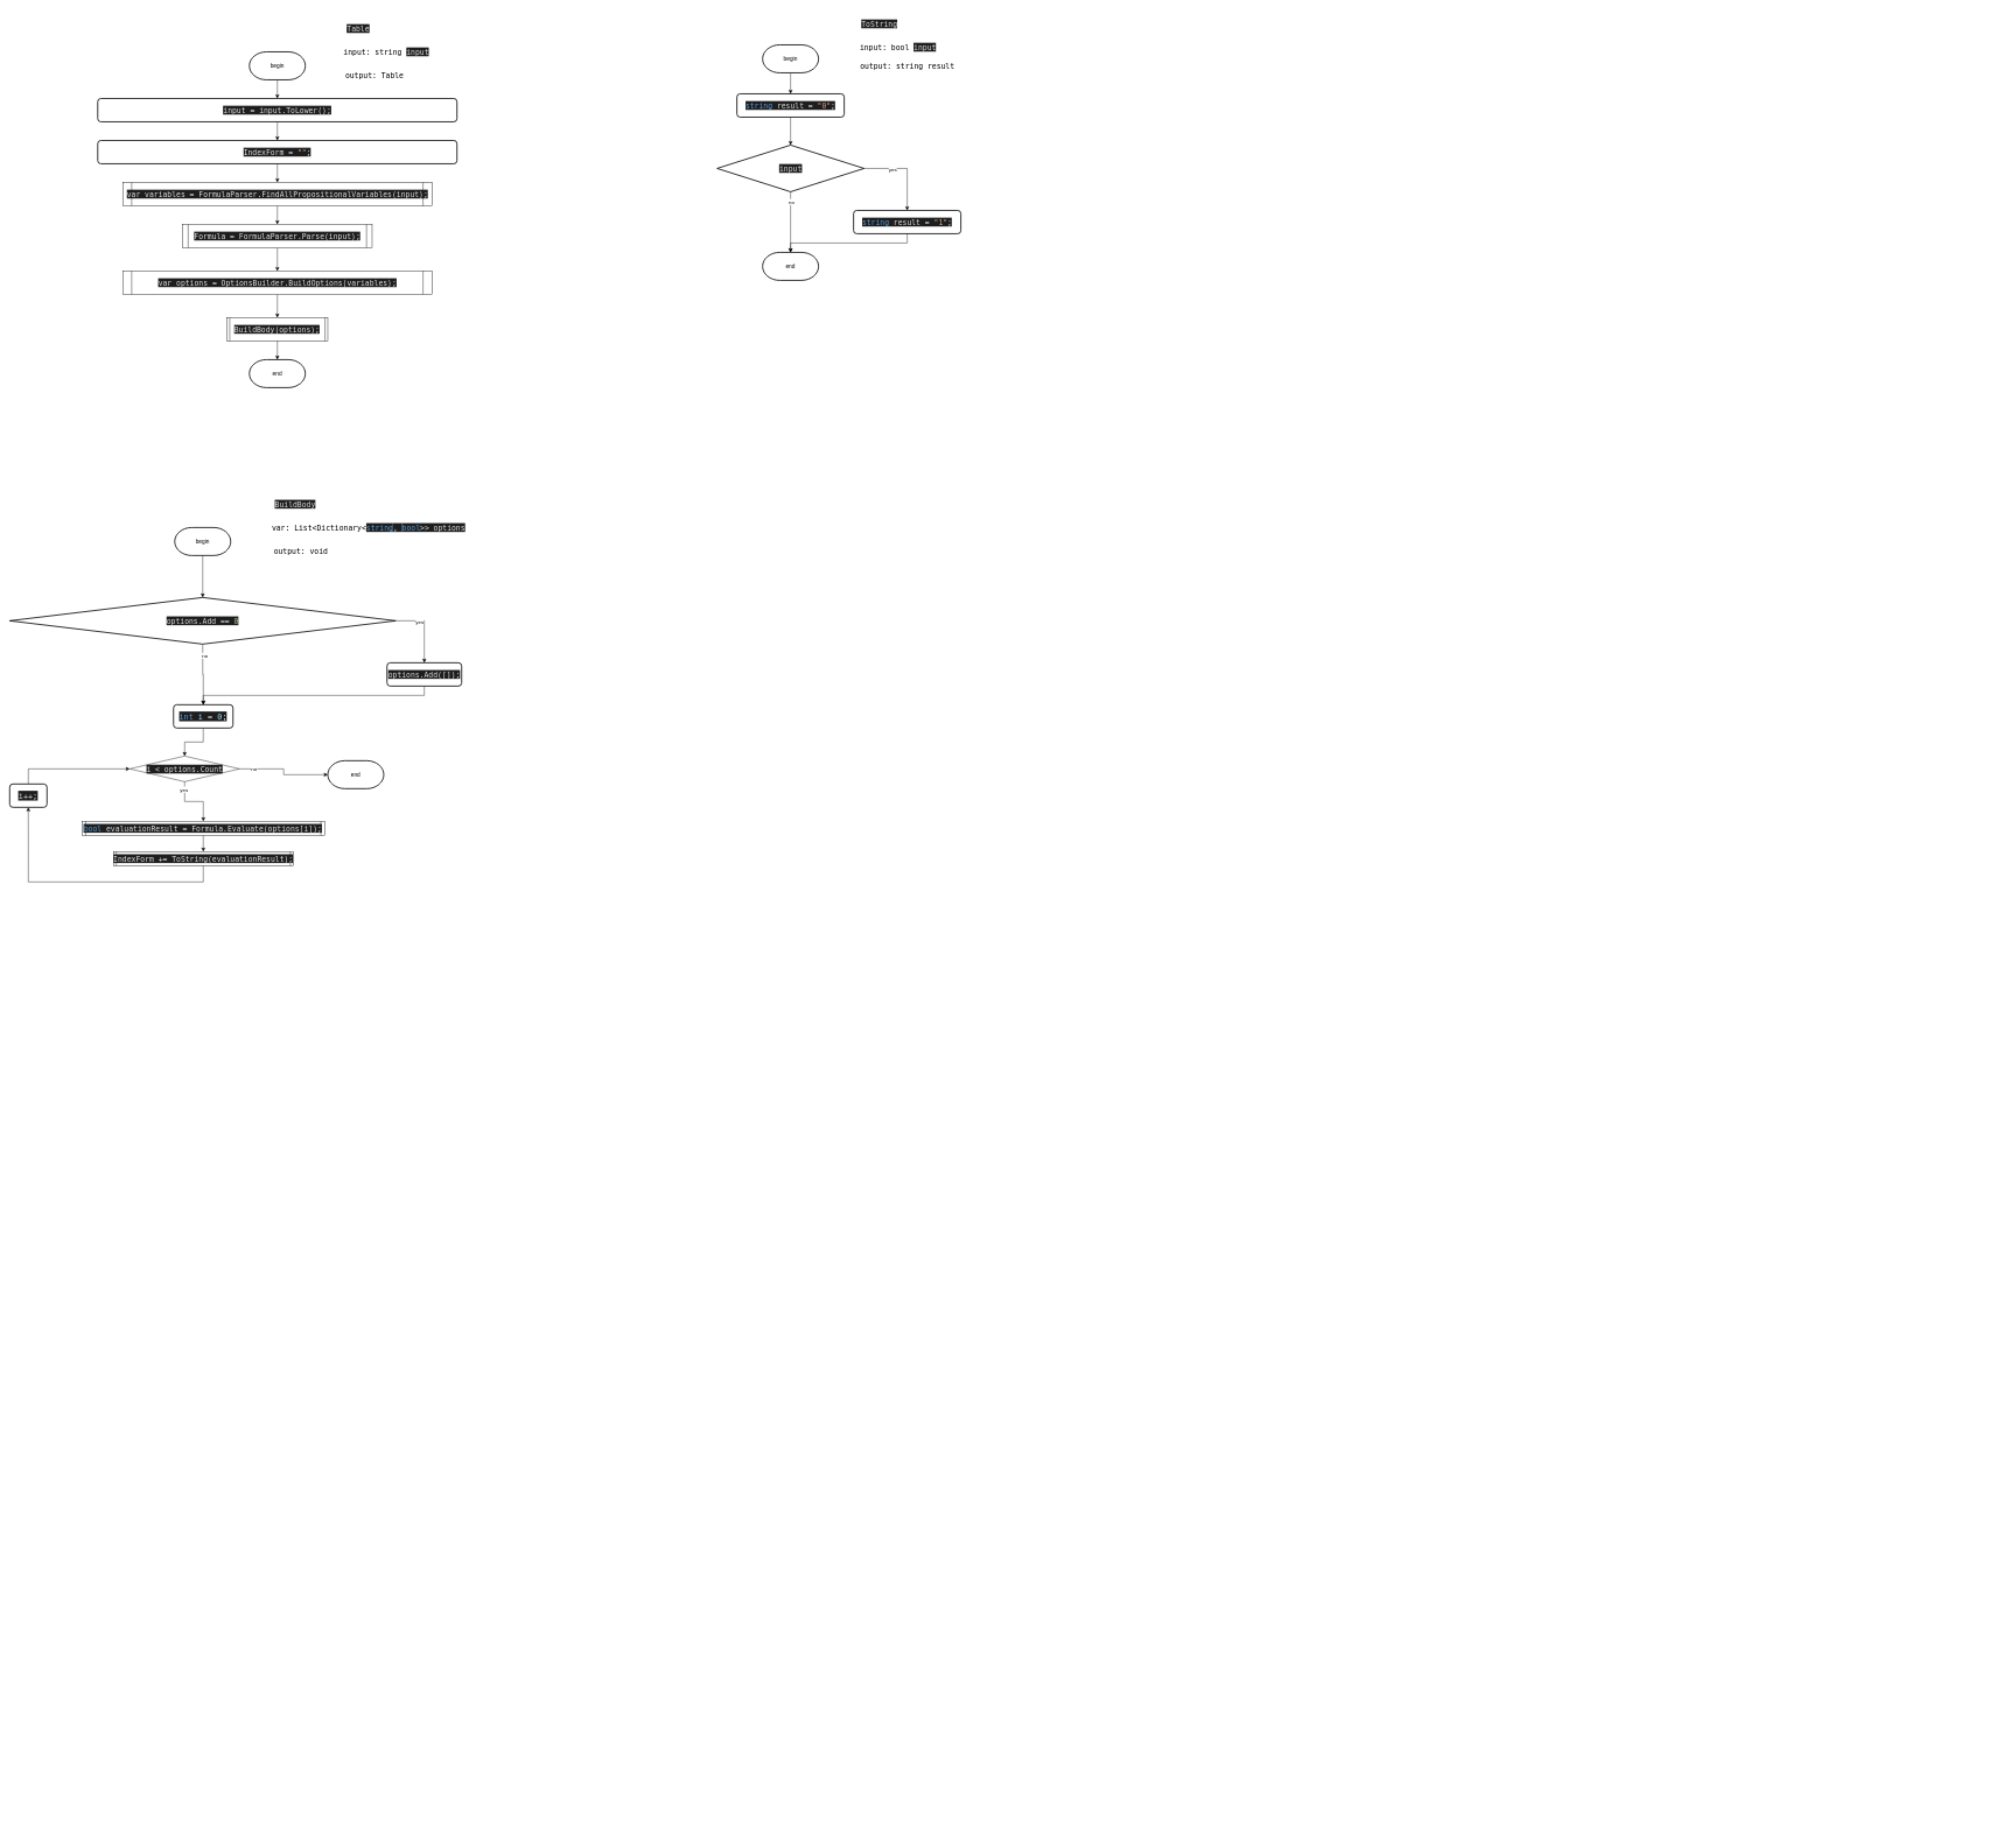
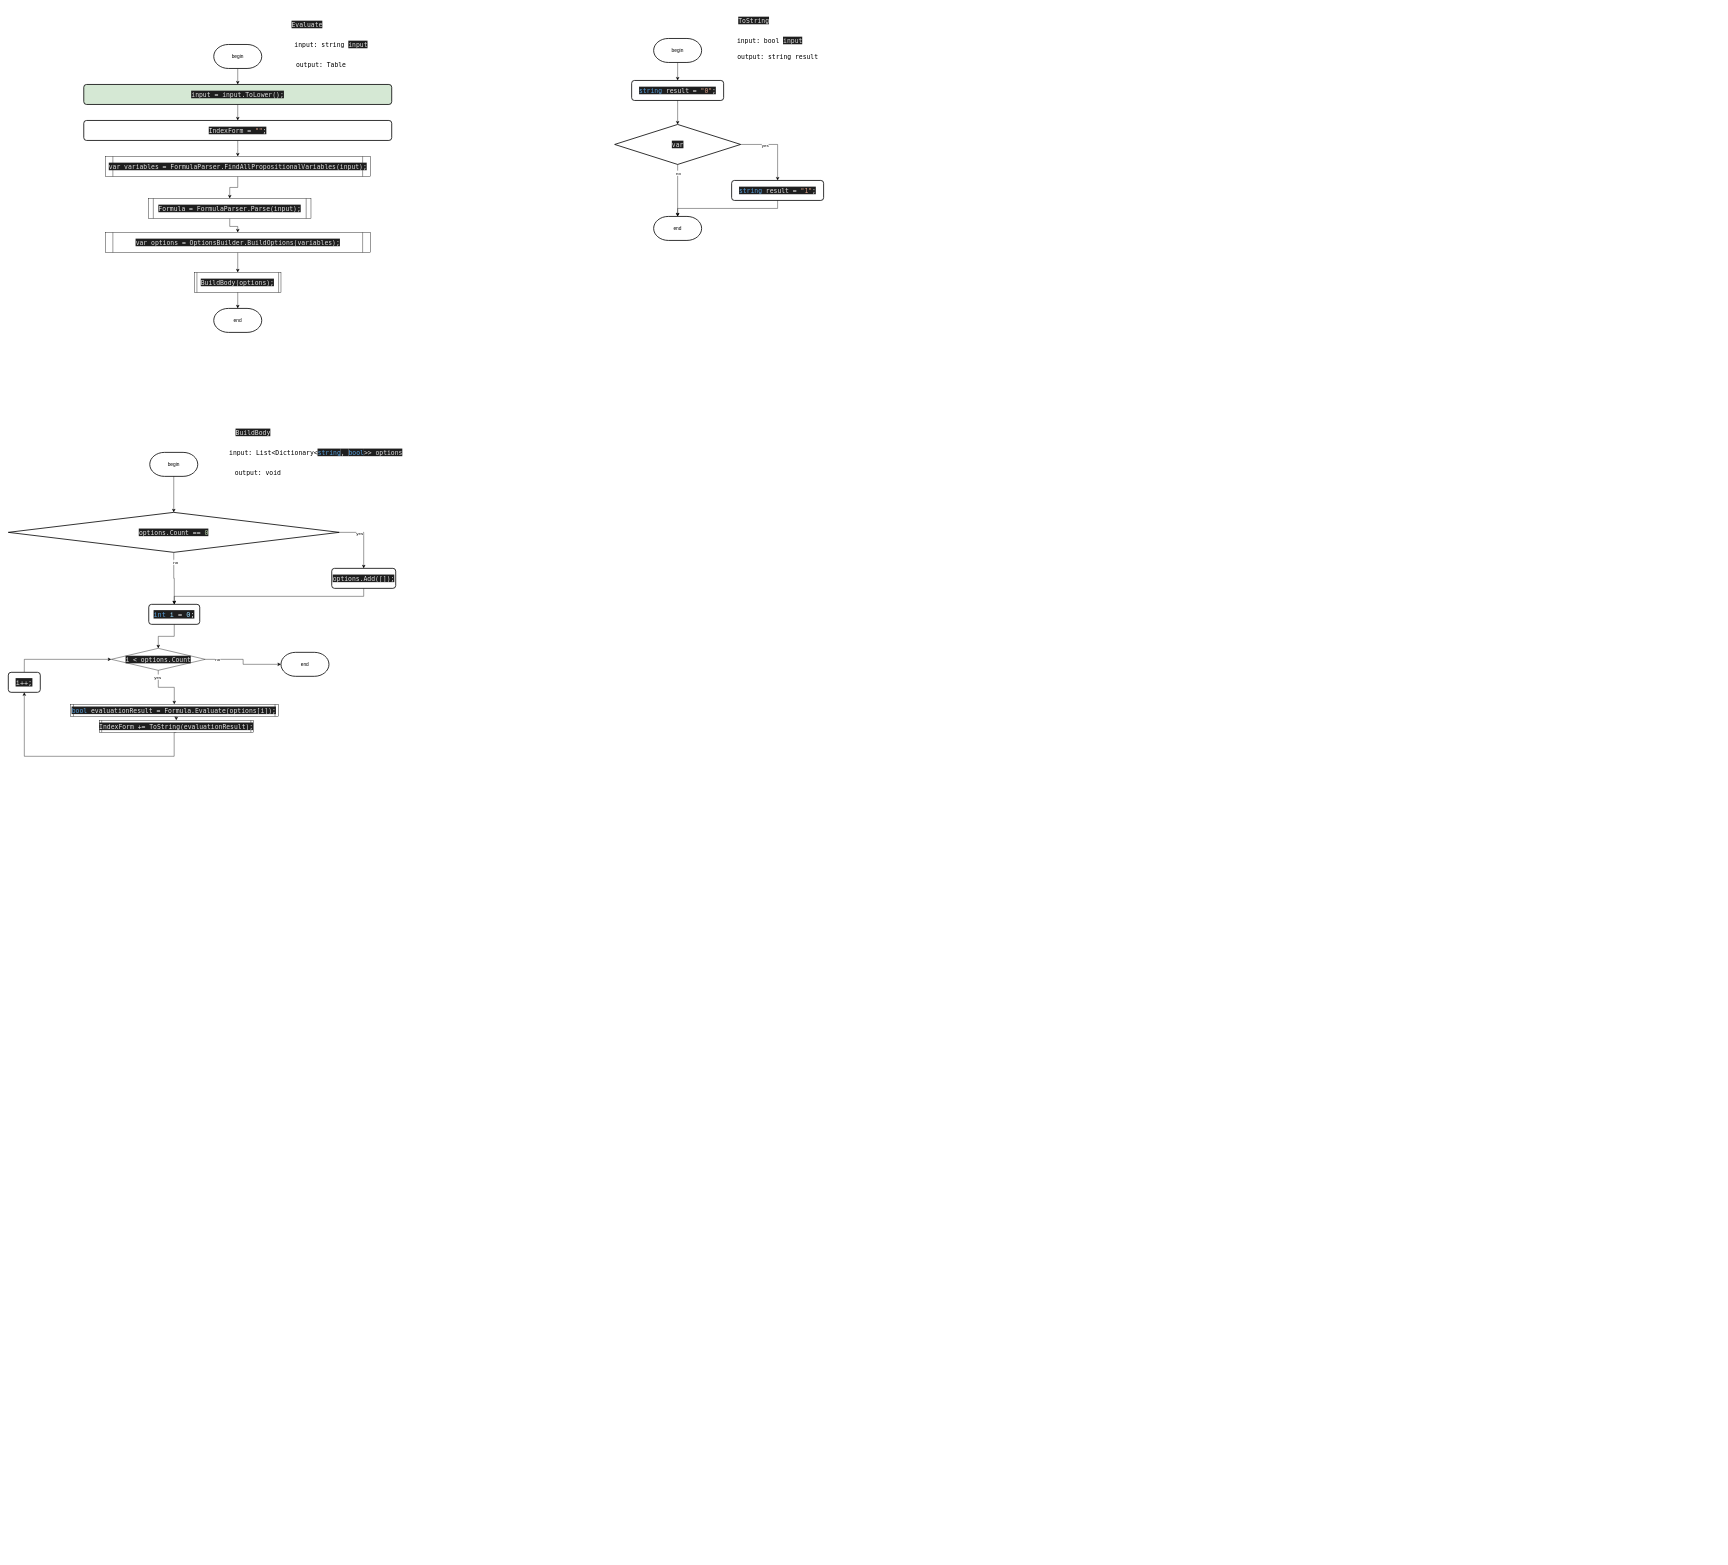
- <mxCell id="11" value="&lt;pre style=&quot;font-family: &amp;quot;JetBrains Mono&amp;quot;, monospace; font-size: 12pt;&quot;&gt;&lt;div style=&quot;background-color:#1e1e1e;color:#dcdcdc&quot;&gt;&lt;pre style=&quot;font-family:'JetBrains Mono',monospace;font-size:12.0pt;&quot;&gt;Table&lt;/pre&gt;&lt;/div&gt;&lt;/pre&gt;" style="text;html=1;align=center;verticalAlign=middle;resizable=0;points=[];autosize=1;strokeColor=none;fillColor=none;" vertex="1" parent="1"><mxGeometry x="731.5" y="30" width="70" height="60" as="geometry" /></mxCell>
+ <mxCell id="11" value="&lt;pre style=&quot;font-family: &amp;quot;JetBrains Mono&amp;quot;, monospace; font-size: 12pt;&quot;&gt;&lt;div style=&quot;background-color:#1e1e1e;color:#dcdcdc&quot;&gt;&lt;pre style=&quot;font-family:'JetBrains Mono',monospace;font-size:12.0pt;&quot;&gt;Evaluate&lt;/pre&gt;&lt;/div&gt;&lt;/pre&gt;" style="text;html=1;align=center;verticalAlign=middle;resizable=0;points=[];autosize=1;strokeColor=none;fillColor=none;" vertex="1" parent="1"><mxGeometry x="731.5" y="30" width="70" height="60" as="geometry" /></mxCell>
- <mxCell id="15" value="&lt;div style=&quot;background-color: rgb(30, 30, 30); color: rgb(220, 220, 220);&quot;&gt;&lt;pre style=&quot;font-family:'JetBrains Mono',monospace;font-size:12.0pt;&quot;&gt;&lt;pre style=&quot;font-family:'JetBrains Mono',monospace;font-size:12.0pt;&quot;&gt;&lt;pre style=&quot;font-family:'JetBrains Mono',monospace;font-size:12.0pt;&quot;&gt;&lt;pre style=&quot;font-family:'JetBrains Mono',monospace;font-size:12.0pt;&quot;&gt;&lt;pre style=&quot;font-family:'JetBrains Mono',monospace;font-size:12.0pt;&quot;&gt;&lt;pre style=&quot;font-family:'JetBrains Mono',monospace;font-size:12.0pt;&quot;&gt;&lt;pre style=&quot;font-family:'JetBrains Mono',monospace;font-size:12.0pt;&quot;&gt;&lt;div&gt;&lt;pre style=&quot;font-family:'JetBrains Mono',monospace;font-size:12.0pt;&quot;&gt;input = input.ToLower();&lt;/pre&gt;&lt;/div&gt;&lt;/pre&gt;&lt;/pre&gt;&lt;/pre&gt;&lt;/pre&gt;&lt;/pre&gt;&lt;/pre&gt;&lt;/pre&gt;&lt;/div&gt;" style="rounded=1;whiteSpace=wrap;html=1;absoluteArcSize=1;arcSize=14;strokeWidth=2;" vertex="1" parent="1"><mxGeometry x="209" y="210" width="770" height="50" as="geometry" /></mxCell>
+ <mxCell id="15" value="&lt;div style=&quot;background-color: rgb(30, 30, 30); color: rgb(220, 220, 220);&quot;&gt;&lt;pre style=&quot;font-family:'JetBrains Mono',monospace;font-size:12.0pt;&quot;&gt;&lt;pre style=&quot;font-family:'JetBrains Mono',monospace;font-size:12.0pt;&quot;&gt;&lt;pre style=&quot;font-family:'JetBrains Mono',monospace;font-size:12.0pt;&quot;&gt;&lt;pre style=&quot;font-family:'JetBrains Mono',monospace;font-size:12.0pt;&quot;&gt;&lt;pre style=&quot;font-family:'JetBrains Mono',monospace;font-size:12.0pt;&quot;&gt;&lt;pre style=&quot;font-family:'JetBrains Mono',monospace;font-size:12.0pt;&quot;&gt;&lt;pre style=&quot;font-family:'JetBrains Mono',monospace;font-size:12.0pt;&quot;&gt;&lt;div&gt;&lt;pre style=&quot;font-family:'JetBrains Mono',monospace;font-size:12.0pt;&quot;&gt;input = input.ToLower();&lt;/pre&gt;&lt;/div&gt;&lt;/pre&gt;&lt;/pre&gt;&lt;/pre&gt;&lt;/pre&gt;&lt;/pre&gt;&lt;/pre&gt;&lt;/pre&gt;&lt;/div&gt;" style="rounded=1;whiteSpace=wrap;html=1;absoluteArcSize=1;arcSize=14;strokeWidth=2;fillColor=#d5e8d4;" vertex="1" parent="1"><mxGeometry x="209" y="210" width="770" height="50" as="geometry" /></mxCell>
- <mxCell id="56" value="&lt;div style=&quot;background-color:#1e1e1e;color:#dcdcdc&quot;&gt;&lt;pre style=&quot;font-family:'JetBrains Mono',monospace;font-size:12.0pt;&quot;&gt;input&lt;/pre&gt;&lt;/div&gt;" style="strokeWidth=2;html=1;shape=mxgraph.flowchart.decision;whiteSpace=wrap;" vertex="1" parent="1"><mxGeometry x="1536.5" y="310" width="315" height="100" as="geometry" /></mxCell>
+ <mxCell id="56" value="&lt;div style=&quot;background-color:#1e1e1e;color:#dcdcdc&quot;&gt;&lt;pre style=&quot;font-family:'JetBrains Mono',monospace;font-size:12.0pt;&quot;&gt;var&lt;/pre&gt;&lt;/div&gt;" style="strokeWidth=2;html=1;shape=mxgraph.flowchart.decision;whiteSpace=wrap;" vertex="1" parent="1"><mxGeometry x="1536.5" y="310" width="315" height="100" as="geometry" /></mxCell>
- <mxCell id="23" value="&lt;div style=&quot;background-color:#1e1e1e;color:#dcdcdc&quot;&gt;&lt;pre style=&quot;font-family:'JetBrains Mono',monospace;font-size:12.0pt;&quot;&gt;&lt;div&gt;&lt;pre style=&quot;font-family:'JetBrains Mono',monospace;font-size:12.0pt;&quot;&gt;Formula = FormulaParser.Parse(input);&lt;/pre&gt;&lt;/div&gt;&lt;/pre&gt;&lt;/div&gt;" style="shape=process;whiteSpace=wrap;html=1;backgroundOutline=1;size=0.029;" vertex="1" parent="1"><mxGeometry x="390.88" y="480" width="406.25" height="50" as="geometry" /></mxCell>
+ <mxCell id="23" value="&lt;div style=&quot;background-color:#1e1e1e;color:#dcdcdc&quot;&gt;&lt;pre style=&quot;font-family:'JetBrains Mono',monospace;font-size:12.0pt;&quot;&gt;&lt;div&gt;&lt;pre style=&quot;font-family:'JetBrains Mono',monospace;font-size:12.0pt;&quot;&gt;Formula = FormulaParser.Parse(input);&lt;/pre&gt;&lt;/div&gt;&lt;/pre&gt;&lt;/div&gt;" style="shape=process;whiteSpace=wrap;html=1;backgroundOutline=1;size=0.029;" vertex="1" parent="1"><mxGeometry x="370.88" y="495" width="406.25" height="50" as="geometry" /></mxCell>
- <mxCell id="4" value="&lt;pre style=&quot;font-family: &amp;quot;JetBrains Mono&amp;quot;, monospace; font-size: 12pt;&quot;&gt;var: List&amp;lt;Dictionary&amp;lt;&lt;span style=&quot;font-size: 12pt; background-color: rgb(30, 30, 30); white-space-collapse: collapse; color: rgb(86, 156, 214);&quot;&gt;string&lt;/span&gt;&lt;span style=&quot;font-size: 12pt; background-color: rgb(30, 30, 30); color: rgb(220, 220, 220); white-space-collapse: collapse;&quot;&gt;, &lt;/span&gt;&lt;span style=&quot;font-size: 12pt; background-color: rgb(30, 30, 30); white-space-collapse: collapse; color: rgb(86, 156, 214);&quot;&gt;bool&lt;/span&gt;&lt;span style=&quot;font-size: 12pt; background-color: rgb(30, 30, 30); color: rgb(220, 220, 220); white-space-collapse: collapse;&quot;&gt;&amp;gt;&amp;gt; options&lt;/span&gt;&lt;/pre&gt;" style="text;html=1;align=center;verticalAlign=middle;resizable=0;points=[];autosize=1;strokeColor=none;fillColor=none;" vertex="1" parent="1"><mxGeometry x="579" y="1100" width="420" height="60" as="geometry" /></mxCell>
+ <mxCell id="4" value="&lt;pre style=&quot;font-family: &amp;quot;JetBrains Mono&amp;quot;, monospace; font-size: 12pt;&quot;&gt;input: List&amp;lt;Dictionary&amp;lt;&lt;span style=&quot;font-size: 12pt; background-color: rgb(30, 30, 30); white-space-collapse: collapse; color: rgb(86, 156, 214);&quot;&gt;string&lt;/span&gt;&lt;span style=&quot;font-size: 12pt; background-color: rgb(30, 30, 30); color: rgb(220, 220, 220); white-space-collapse: collapse;&quot;&gt;, &lt;/span&gt;&lt;span style=&quot;font-size: 12pt; background-color: rgb(30, 30, 30); white-space-collapse: collapse; color: rgb(86, 156, 214);&quot;&gt;bool&lt;/span&gt;&lt;span style=&quot;font-size: 12pt; background-color: rgb(30, 30, 30); color: rgb(220, 220, 220); white-space-collapse: collapse;&quot;&gt;&amp;gt;&amp;gt; options&lt;/span&gt;&lt;/pre&gt;" style="text;html=1;align=center;verticalAlign=middle;resizable=0;points=[];autosize=1;strokeColor=none;fillColor=none;" vertex="1" parent="1"><mxGeometry x="579" y="1100" width="420" height="60" as="geometry" /></mxCell>
- <mxCell id="10" value="&lt;div style=&quot;background-color:#1e1e1e;color:#dcdcdc&quot;&gt;&lt;pre style=&quot;font-family:'JetBrains Mono',monospace;font-size:12.0pt;&quot;&gt;&lt;div&gt;&lt;pre style=&quot;font-family:'JetBrains Mono',monospace;font-size:12.0pt;&quot;&gt;options.Add == &lt;span style=&quot;color:#b5cea8;&quot;&gt;0&lt;/span&gt;&lt;/pre&gt;&lt;/div&gt;&lt;/pre&gt;&lt;/div&gt;" style="strokeWidth=2;html=1;shape=mxgraph.flowchart.decision;whiteSpace=wrap;" vertex="1" parent="1"><mxGeometry x="20.25" y="1280" width="827.5" height="100" as="geometry" /></mxCell>
+ <mxCell id="10" value="&lt;div style=&quot;background-color:#1e1e1e;color:#dcdcdc&quot;&gt;&lt;pre style=&quot;font-family:'JetBrains Mono',monospace;font-size:12.0pt;&quot;&gt;&lt;div&gt;&lt;pre style=&quot;font-family:'JetBrains Mono',monospace;font-size:12.0pt;&quot;&gt;options.Count == &lt;span style=&quot;color:#b5cea8;&quot;&gt;0&lt;/span&gt;&lt;/pre&gt;&lt;/div&gt;&lt;/pre&gt;&lt;/div&gt;" style="strokeWidth=2;html=1;shape=mxgraph.flowchart.decision;whiteSpace=wrap;" vertex="1" parent="1"><mxGeometry x="20.25" y="1280" width="827.5" height="100" as="geometry" /></mxCell>
- <mxCell id="46" value="&lt;div style=&quot;background-color:#1e1e1e;color:#dcdcdc&quot;&gt;&lt;pre style=&quot;font-family:'JetBrains Mono',monospace;font-size:12.0pt;&quot;&gt;&lt;pre style=&quot;font-family:'JetBrains Mono',monospace;font-size:12.0pt;&quot;&gt;&lt;div&gt;&lt;pre style=&quot;font-family:'JetBrains Mono',monospace;font-size:12.0pt;&quot;&gt;IndexForm += ToString(evaluationResult);&lt;/pre&gt;&lt;/div&gt;&lt;/pre&gt;&lt;/pre&gt;&lt;/div&gt;" style="shape=process;whiteSpace=wrap;html=1;backgroundOutline=1;size=0.016;" vertex="1" parent="1"><mxGeometry x="242.75" y="1825" width="385" height="30" as="geometry" /></mxCell>
+ <mxCell id="46" value="&lt;div style=&quot;background-color:#1e1e1e;color:#dcdcdc&quot;&gt;&lt;pre style=&quot;font-family:'JetBrains Mono',monospace;font-size:12.0pt;&quot;&gt;&lt;pre style=&quot;font-family:'JetBrains Mono',monospace;font-size:12.0pt;&quot;&gt;&lt;div&gt;&lt;pre style=&quot;font-family:'JetBrains Mono',monospace;font-size:12.0pt;&quot;&gt;IndexForm += ToString(evaluationResult);&lt;/pre&gt;&lt;/div&gt;&lt;/pre&gt;&lt;/pre&gt;&lt;/div&gt;" style="shape=process;whiteSpace=wrap;html=1;backgroundOutline=1;size=0.016;" vertex="1" parent="1"><mxGeometry x="247.75" y="1800" width="385" height="30" as="geometry" /></mxCell>
